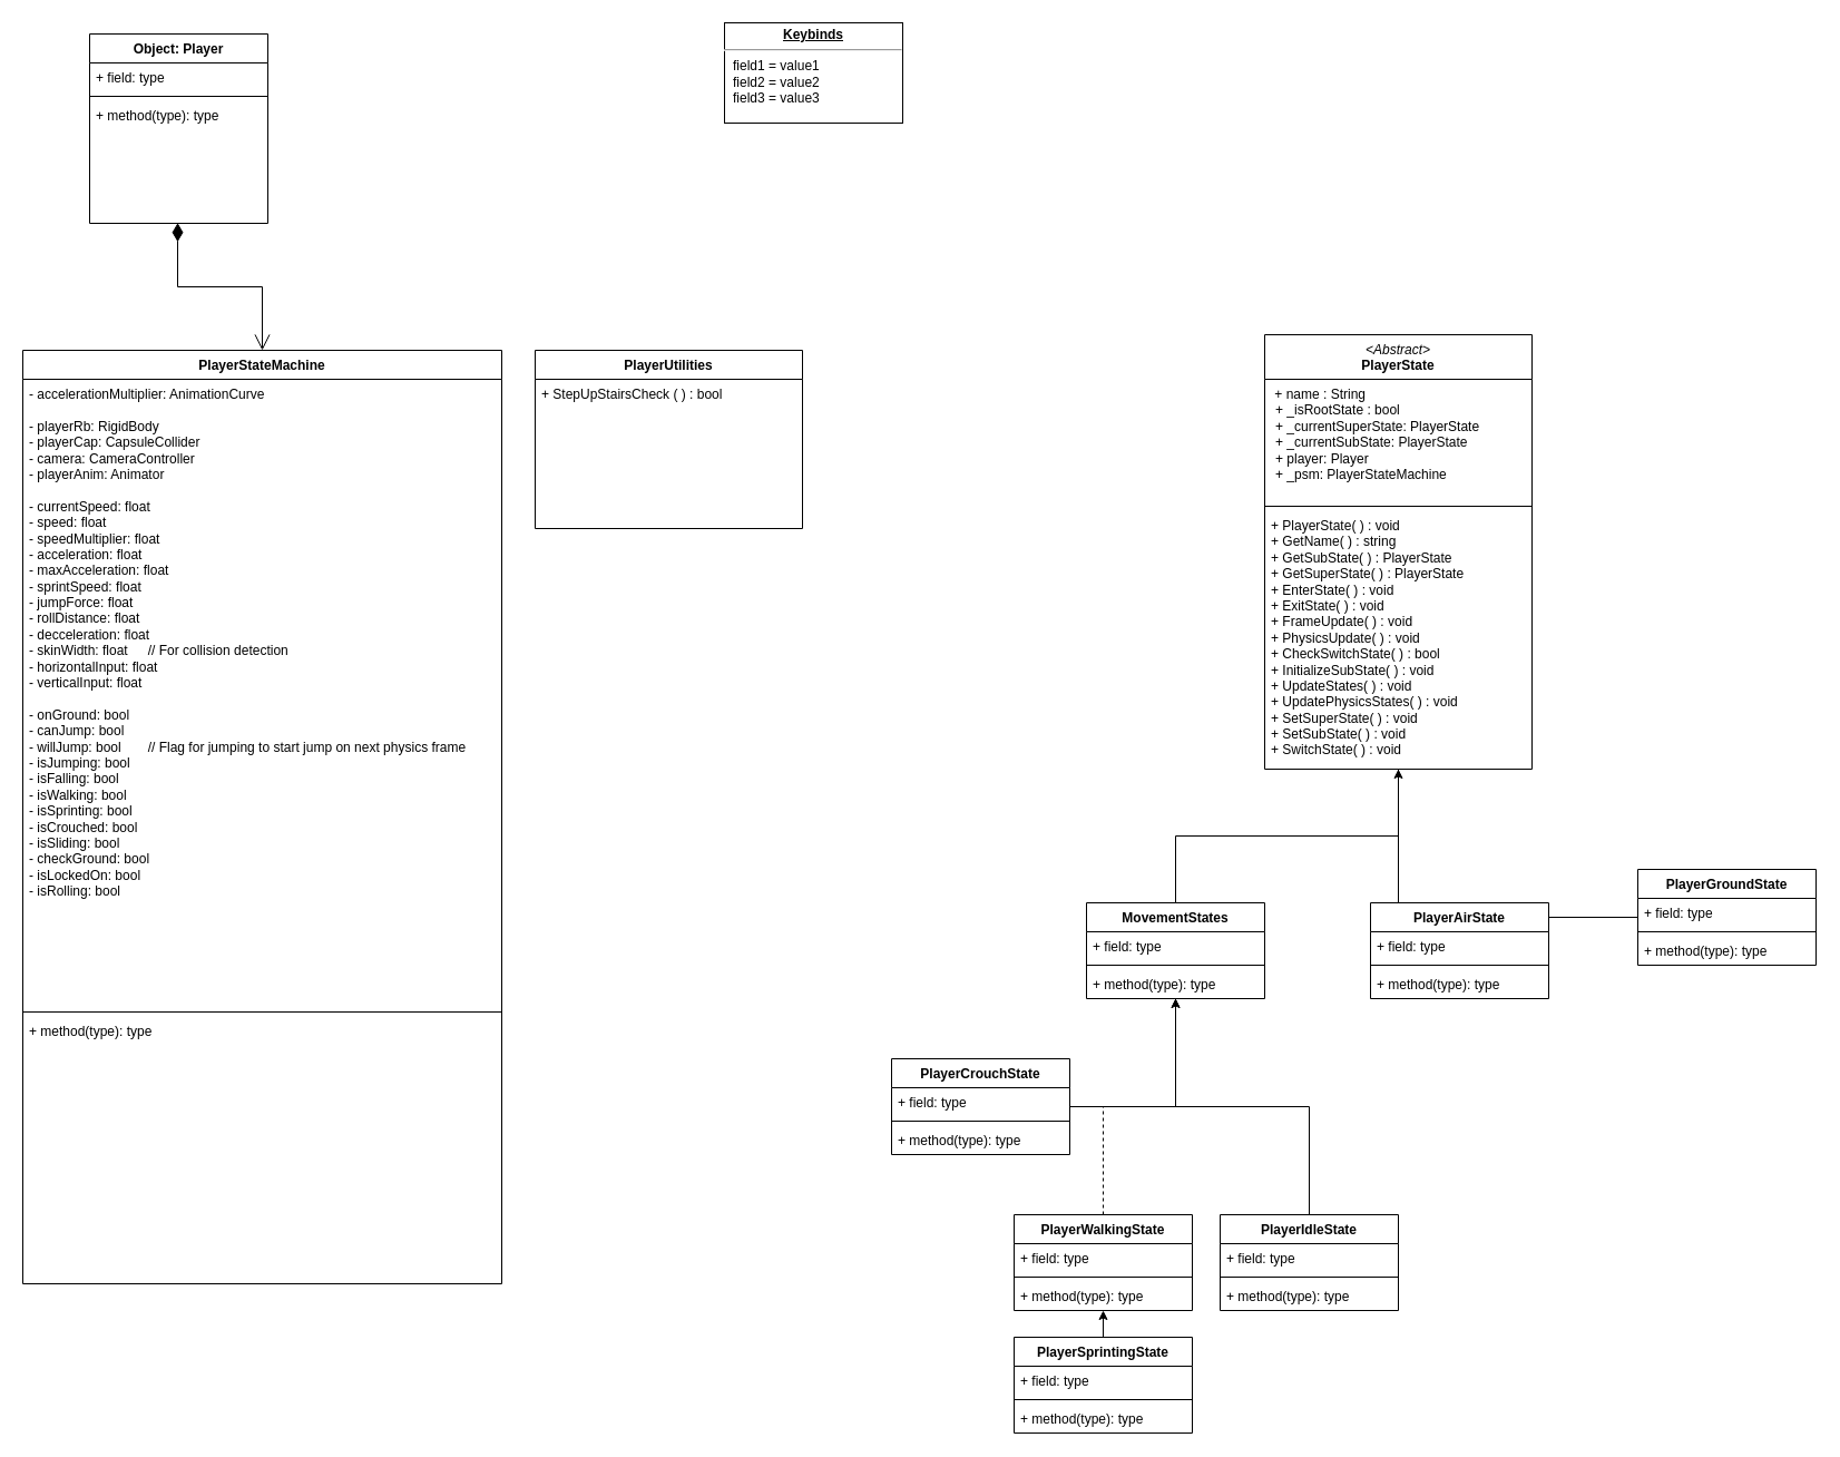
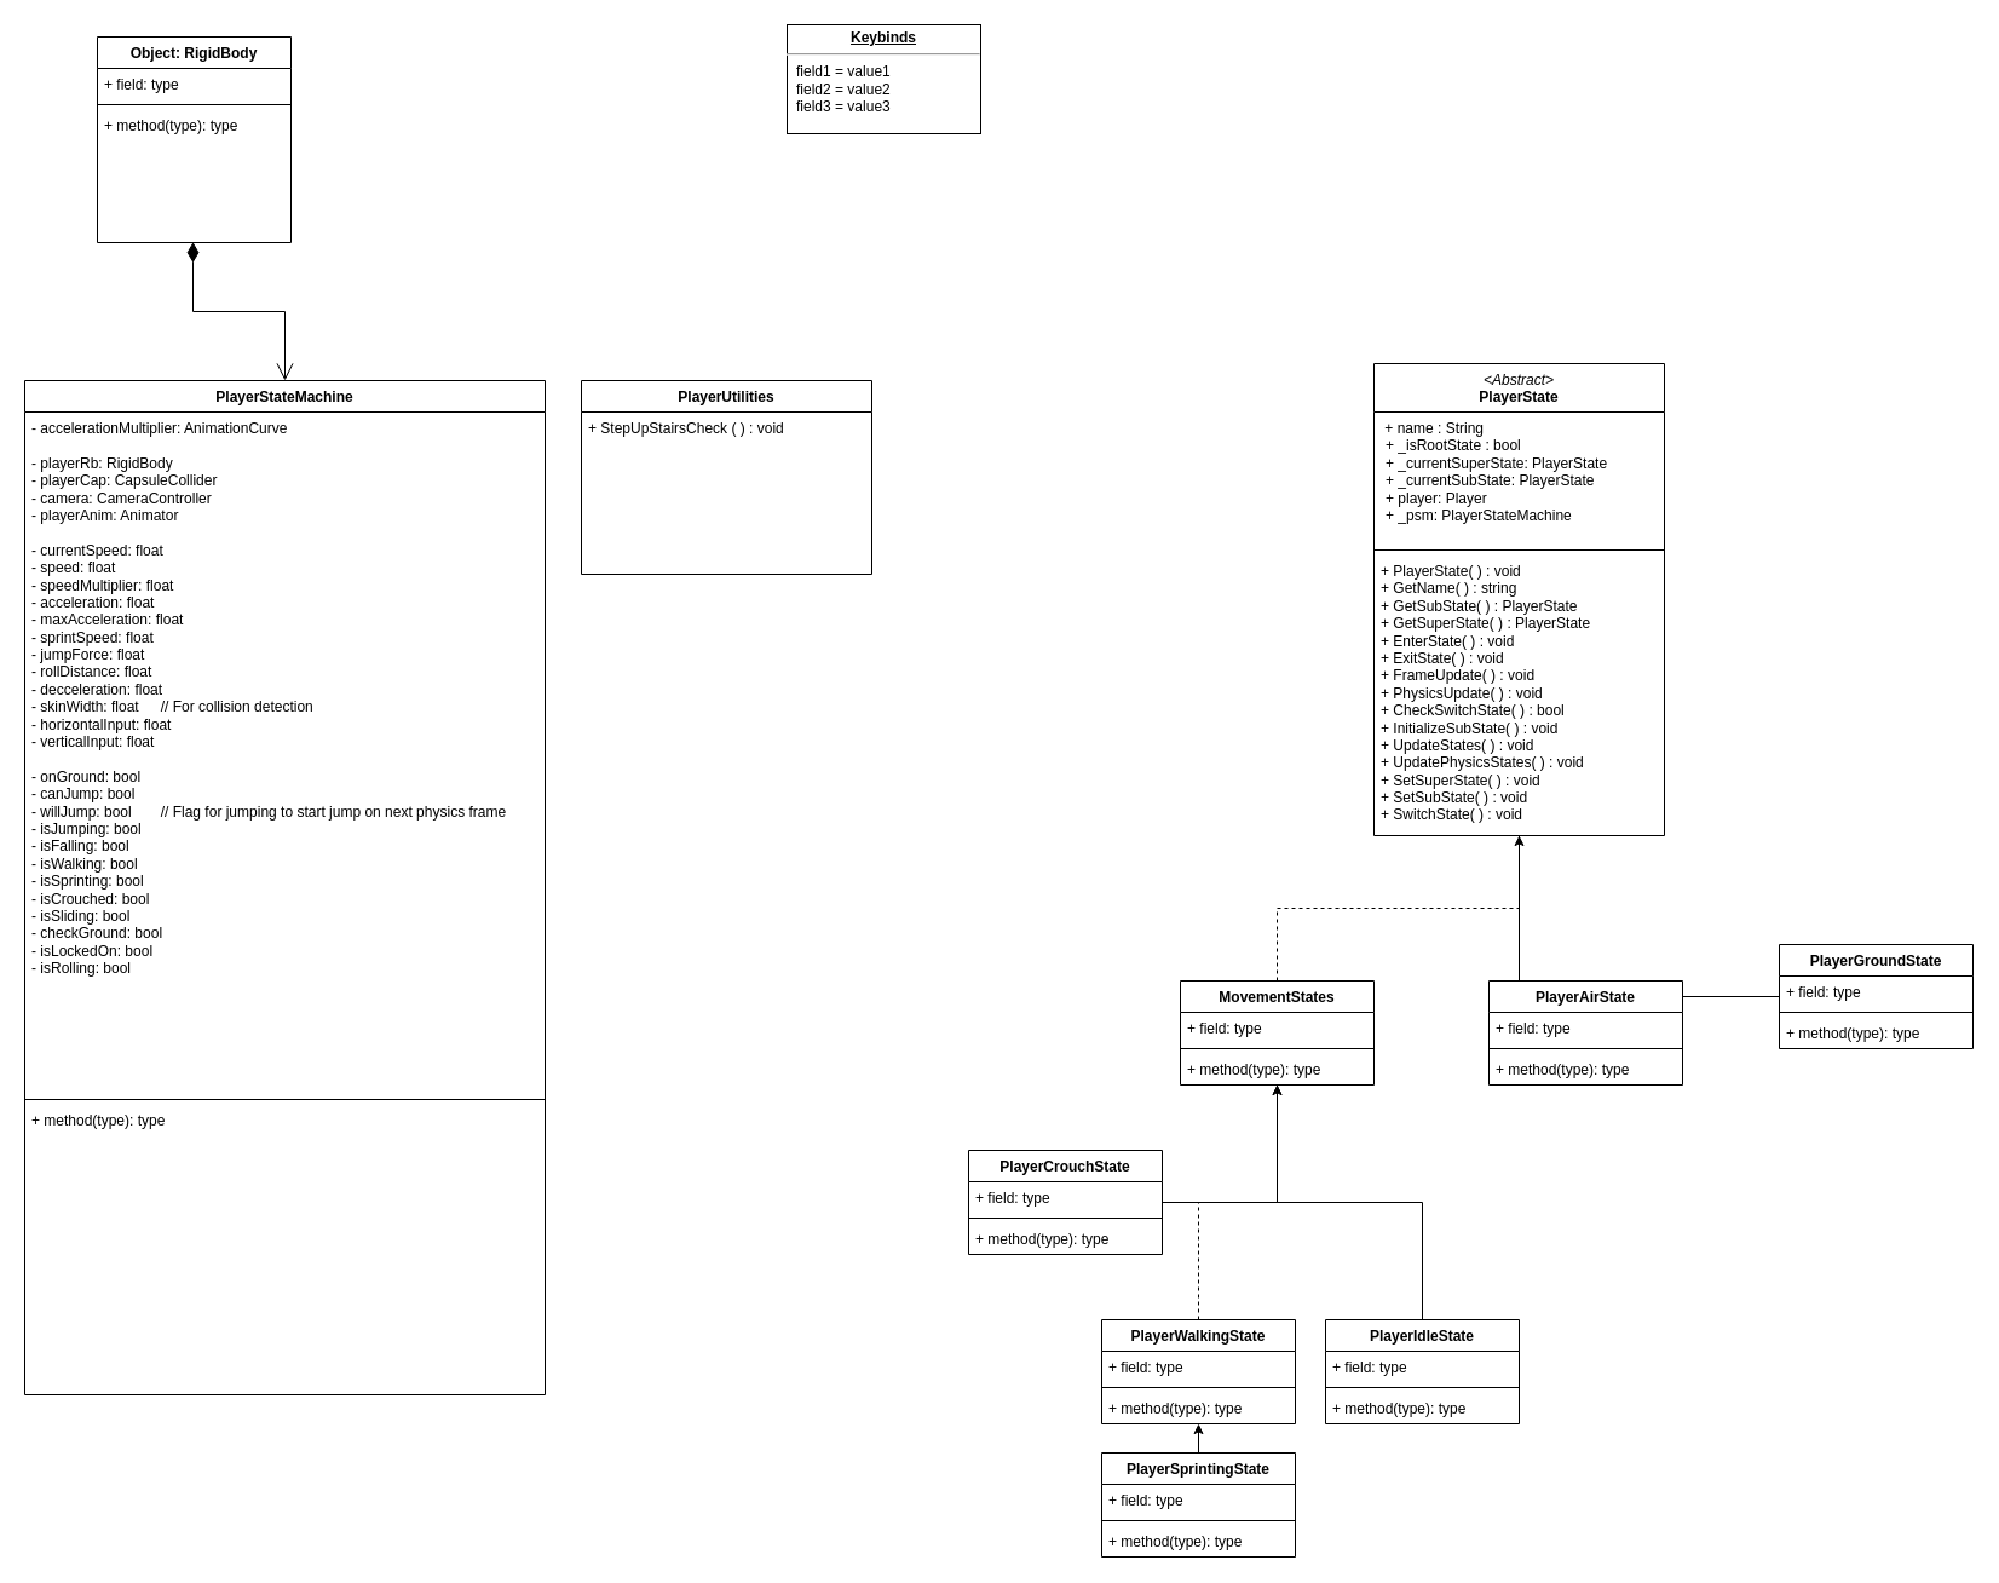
- <mxCell id="2" value="Object: Player" style="swimlane;fontStyle=1;align=center;verticalAlign=top;childLayout=stackLayout;horizontal=1;startSize=26;horizontalStack=0;resizeParent=1;resizeParentMax=0;resizeLast=0;collapsible=1;marginBottom=0;whiteSpace=wrap;html=1;" parent="1" vertex="1"><mxGeometry x="80" y="30" width="160" height="170" as="geometry" /></mxCell>
+ <mxCell id="2" value="Object: RigidBody" style="swimlane;fontStyle=1;align=center;verticalAlign=top;childLayout=stackLayout;horizontal=1;startSize=26;horizontalStack=0;resizeParent=1;resizeParentMax=0;resizeLast=0;collapsible=1;marginBottom=0;whiteSpace=wrap;html=1;" parent="1" vertex="1"><mxGeometry x="80" y="30" width="160" height="170" as="geometry" /></mxCell>
- <mxCell id="51" value="+ StepUpStairsCheck ( ) : bool&lt;br&gt;" style="text;strokeColor=none;fillColor=none;align=left;verticalAlign=top;spacingLeft=4;spacingRight=4;overflow=hidden;rotatable=0;points=[[0,0.5],[1,0.5]];portConstraint=eastwest;whiteSpace=wrap;html=1;" vertex="1" parent="50"><mxGeometry y="26" width="240" height="134" as="geometry" /></mxCell>
+ <mxCell id="51" value="+ StepUpStairsCheck ( ) : void&lt;br&gt;" style="text;strokeColor=none;fillColor=none;align=left;verticalAlign=top;spacingLeft=4;spacingRight=4;overflow=hidden;rotatable=0;points=[[0,0.5],[1,0.5]];portConstraint=eastwest;whiteSpace=wrap;html=1;" vertex="1" parent="50"><mxGeometry y="26" width="240" height="134" as="geometry" /></mxCell>
- <mxCell id="16" style="edgeStyle=orthogonalEdgeStyle;rounded=0;orthogonalLoop=1;jettySize=auto;html=1;" parent="1" source="17" target="12" edge="1"><mxGeometry relative="1" as="geometry" /></mxCell>
+ <mxCell id="16" style="edgeStyle=orthogonalEdgeStyle;rounded=0;orthogonalLoop=1;jettySize=auto;html=1;dashed=1;" parent="1" source="17" target="12" edge="1"><mxGeometry relative="1" as="geometry" /></mxCell>
